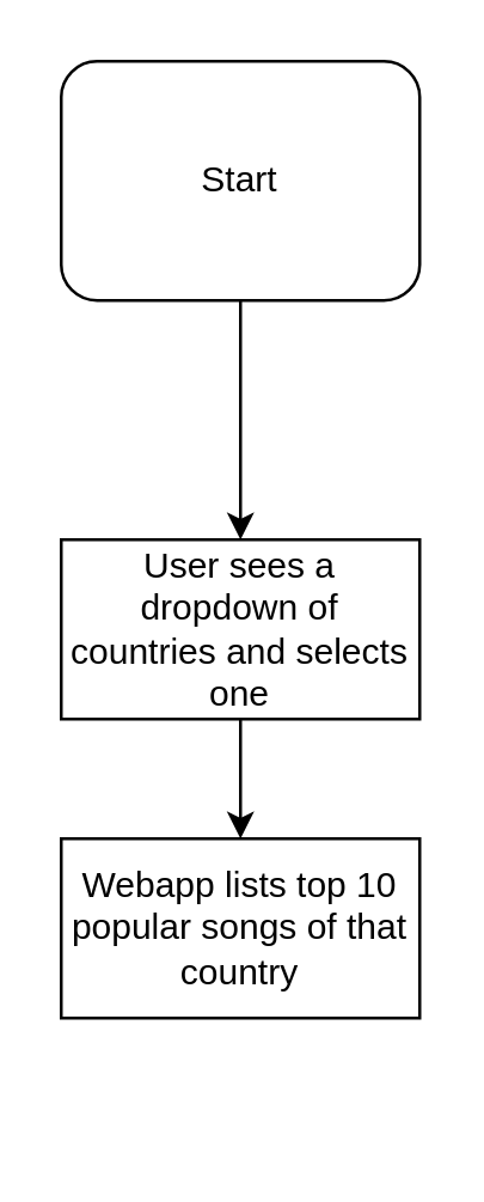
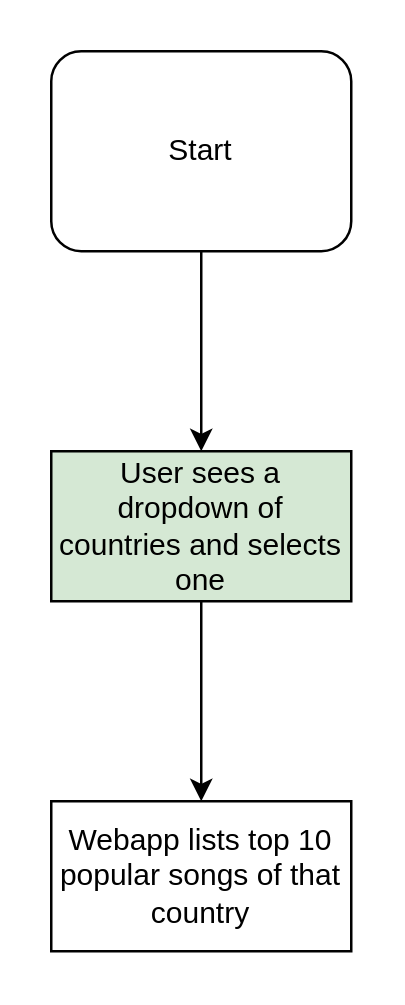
- <mxCell id="5" value="User sees a dropdown of countries and selects one" style="rounded=0;whiteSpace=wrap;html=1;" vertex="1" parent="1"><mxGeometry x="20" y="180" width="120" height="60" as="geometry" /></mxCell>
+ <mxCell id="5" value="User sees a dropdown of countries and selects one" style="rounded=0;whiteSpace=wrap;html=1;fillColor=#d5e8d4;" vertex="1" parent="1"><mxGeometry x="20" y="180" width="120" height="60" as="geometry" /></mxCell>
- <mxCell id="6" value="Webapp lists top 10 popular songs of that country" style="rounded=0;whiteSpace=wrap;html=1;" vertex="1" parent="1"><mxGeometry x="20" y="280" width="120" height="60" as="geometry" /></mxCell>
+ <mxCell id="6" value="Webapp lists top 10 popular songs of that country" style="rounded=0;whiteSpace=wrap;html=1;" vertex="1" parent="1"><mxGeometry x="20" y="320" width="120" height="60" as="geometry" /></mxCell>
